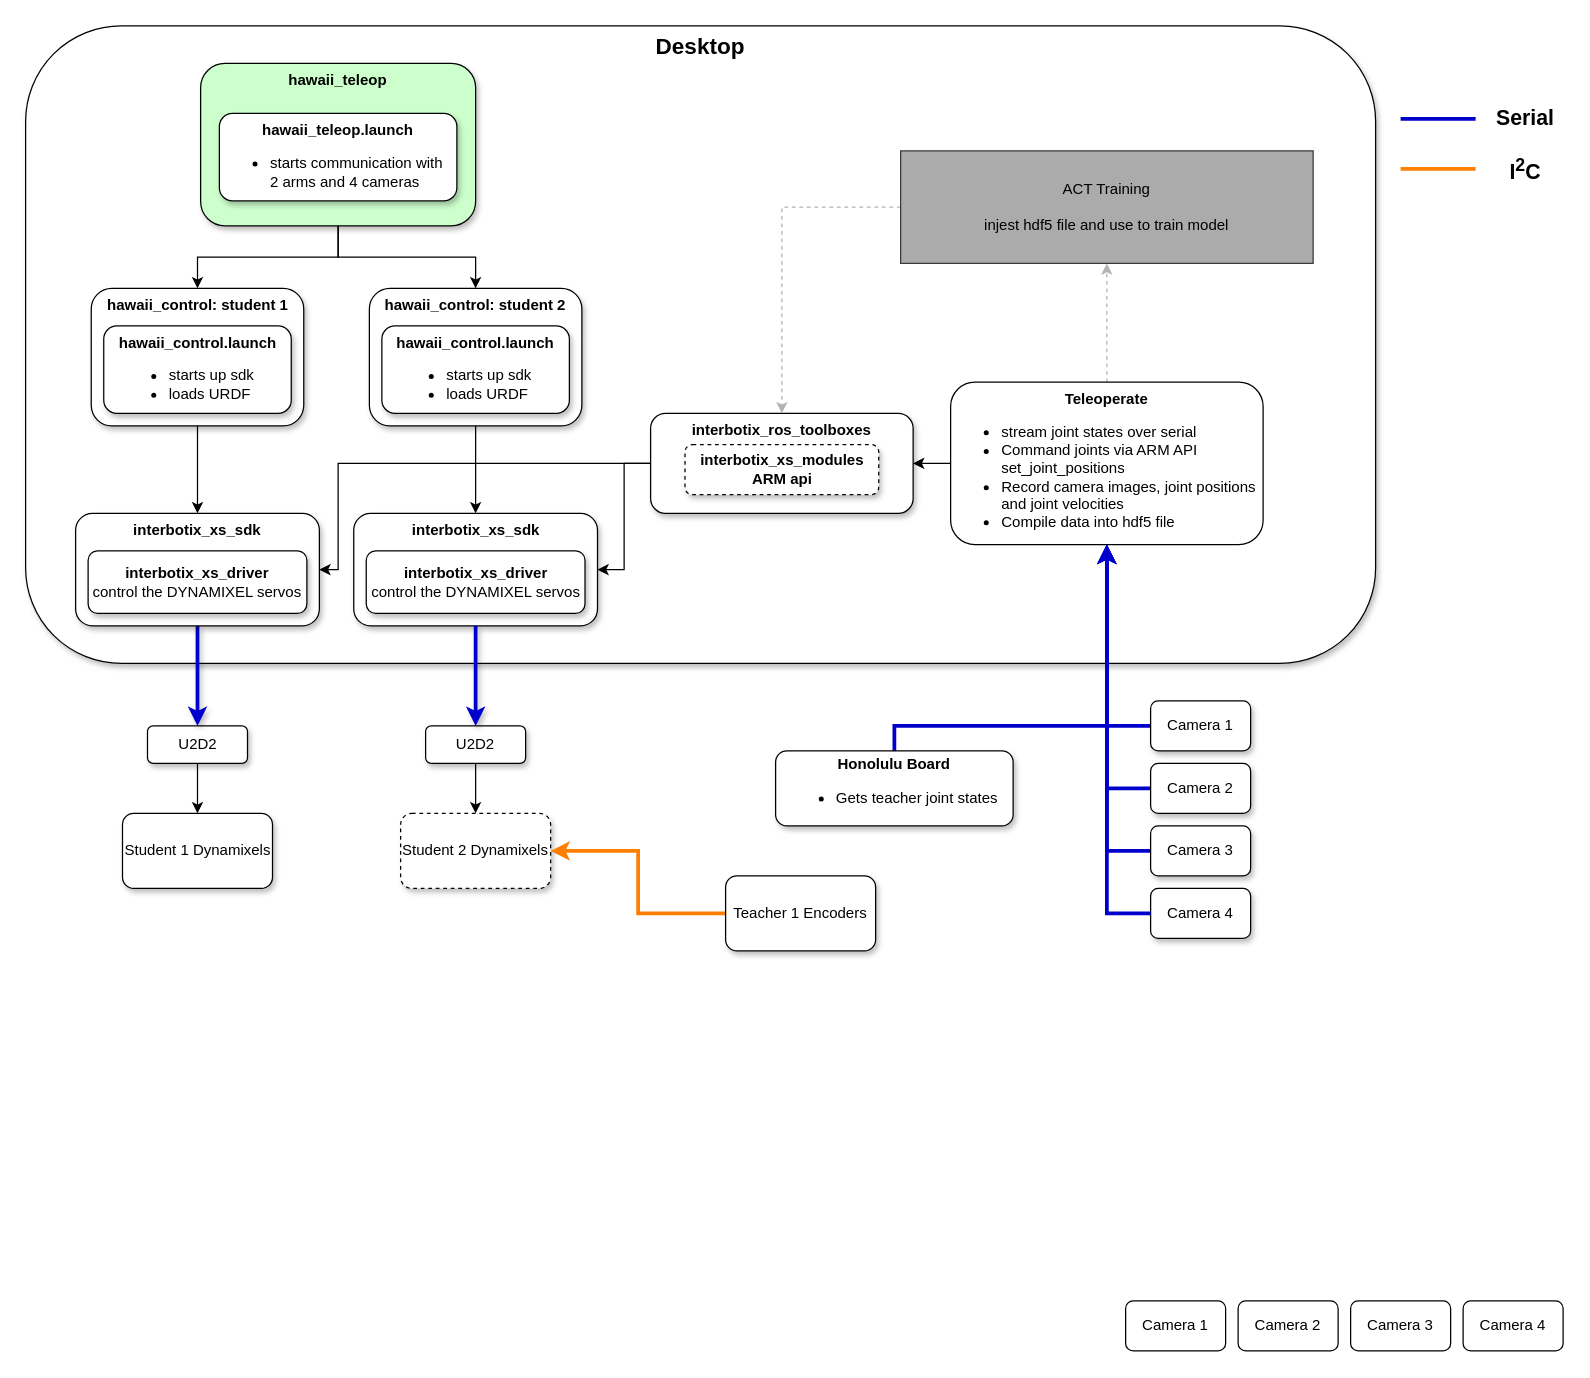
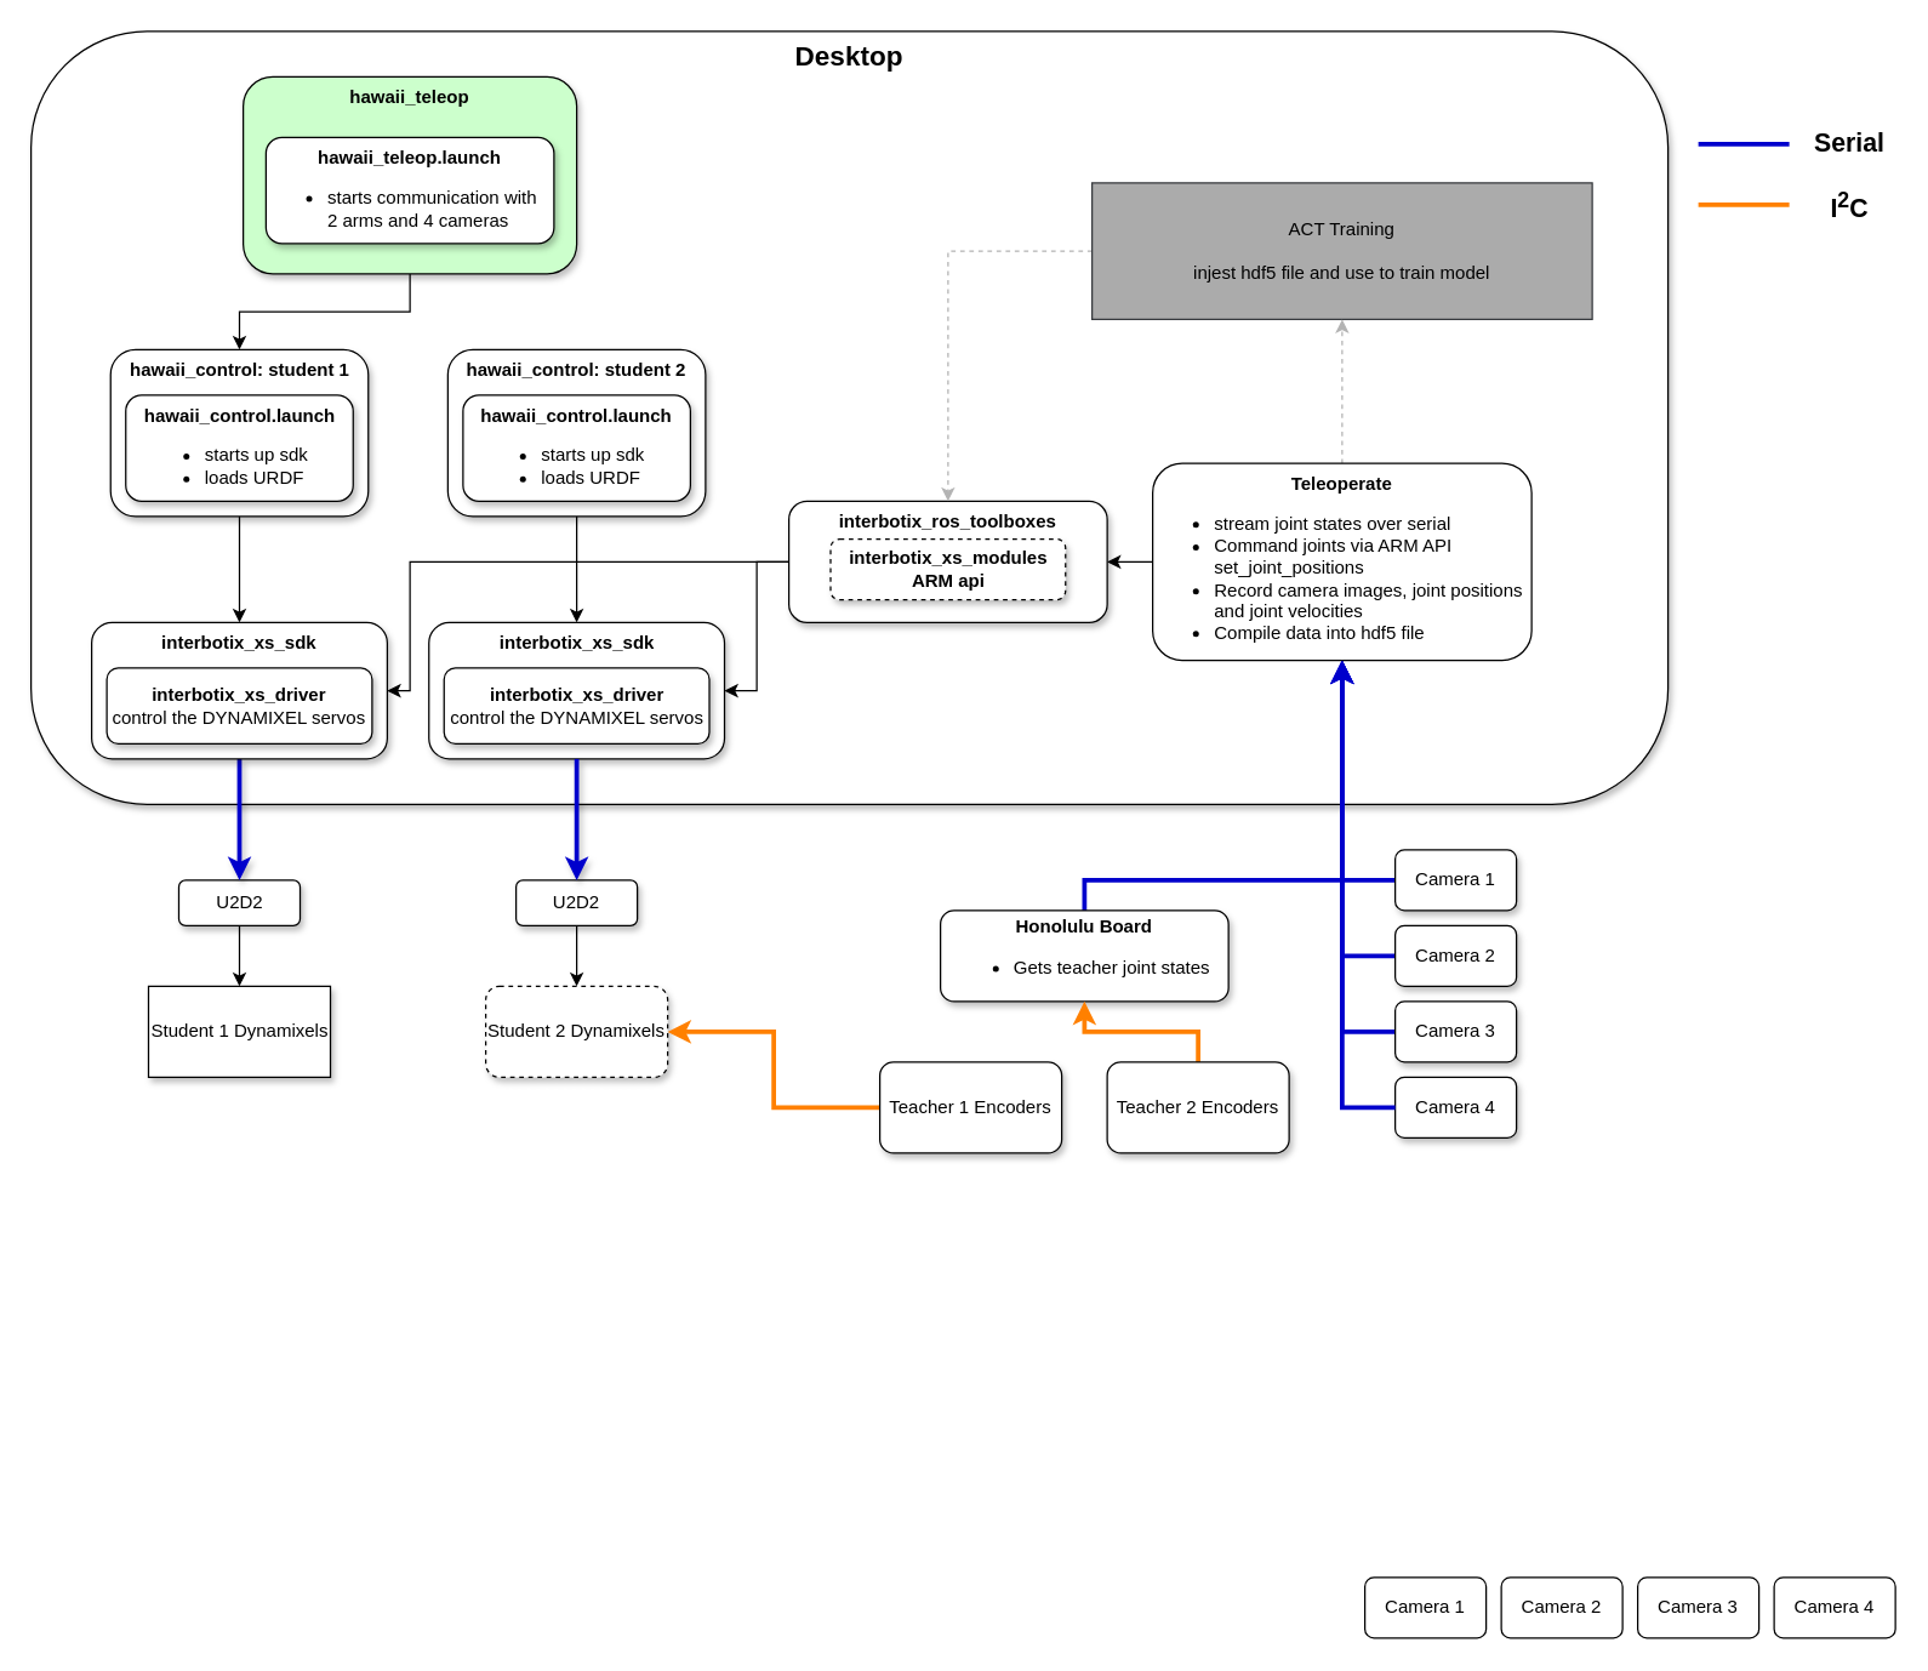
- <mxCell id="13" style="edgeStyle=orthogonalEdgeStyle;rounded=0;orthogonalLoop=1;jettySize=auto;html=1;exitX=0.5;exitY=1;exitDx=0;exitDy=0;entryX=0.5;entryY=0;entryDx=0;entryDy=0;shadow=0;" parent="1" source="14" target="45" edge="1"><mxGeometry relative="1" as="geometry"><mxPoint x="377.5" y="300" as="targetPoint" /></mxGeometry></mxCell>
- <mxCell id="7" value="Student 1 Dynamixels" style="rounded=1;whiteSpace=wrap;html=1;shadow=1;" parent="1" vertex="1"><mxGeometry x="97.5" y="650" width="120" height="60" as="geometry" /></mxCell>
+ <mxCell id="7" value="Student 1 Dynamixels" style="whiteSpace=wrap;html=1;shadow=1;rounded=0;" parent="1" vertex="1"><mxGeometry x="97.5" y="650" width="120" height="60" as="geometry" /></mxCell>
+ <mxCell id="27" style="edgeStyle=orthogonalEdgeStyle;rounded=0;orthogonalLoop=1;jettySize=auto;html=1;exitX=0.5;exitY=0;exitDx=0;exitDy=0;entryX=0.5;entryY=1;entryDx=0;entryDy=0;shadow=0;strokeColor=#FF8000;fontSize=11;strokeWidth=3;" parent="1" source="28" target="24" edge="1"><mxGeometry relative="1" as="geometry" /></mxCell>
+ <mxCell id="28" value="Teacher 2 Encoders" style="rounded=1;whiteSpace=wrap;html=1;shadow=1;" parent="1" vertex="1"><mxGeometry x="730" y="700" width="120" height="60" as="geometry" /></mxCell>
